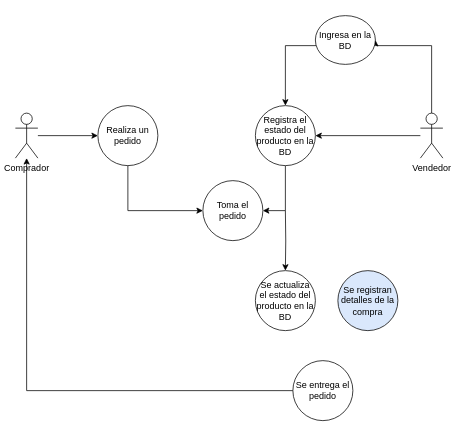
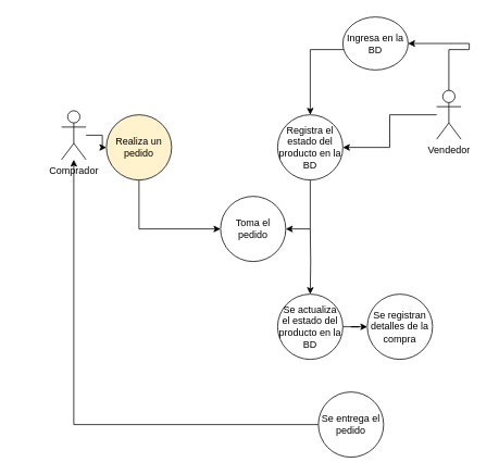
- <mxCell id="3" value="Comprador" style="shape=umlActor;verticalLabelPosition=bottom;verticalAlign=top;html=1;outlineConnect=0;" vertex="1" parent="1"><mxGeometry x="20" y="150" width="30" height="60" as="geometry" /></mxCell>
+ <mxCell id="3" value="Comprador" style="shape=umlActor;verticalLabelPosition=bottom;verticalAlign=top;html=1;outlineConnect=0;" vertex="1" parent="1"><mxGeometry x="75" y="135" width="30" height="60" as="geometry" /></mxCell>
- <mxCell id="8" value="Realiza un pedido" style="ellipse;whiteSpace=wrap;html=1;aspect=fixed;" vertex="1" parent="1"><mxGeometry x="130" y="140" width="80" height="80" as="geometry" /></mxCell>
+ <mxCell id="8" value="Realiza un pedido" style="ellipse;whiteSpace=wrap;html=1;aspect=fixed;fillColor=#fff2cc;" vertex="1" parent="1"><mxGeometry x="130" y="140" width="80" height="80" as="geometry" /></mxCell>
- <mxCell id="6" value="Vendedor" style="shape=umlActor;verticalLabelPosition=bottom;verticalAlign=top;html=1;outlineConnect=0;" vertex="1" parent="1"><mxGeometry x="560" y="150" width="30" height="60" as="geometry" /></mxCell>
+ <mxCell id="6" value="Vendedor" style="shape=umlActor;verticalLabelPosition=bottom;verticalAlign=top;html=1;outlineConnect=0;" vertex="1" parent="1"><mxGeometry x="535" y="110" width="30" height="60" as="geometry" /></mxCell>
+ <mxCell id="13" value="" style="edgeStyle=orthogonalEdgeStyle;rounded=0;orthogonalLoop=1;jettySize=auto;html=1;" edge="1" parent="1" source="14" target="15"><mxGeometry relative="1" as="geometry" /></mxCell>
- <mxCell id="15" value="Se registran detalles de la compra" style="ellipse;whiteSpace=wrap;html=1;aspect=fixed;fillColor=#dae8fc;" vertex="1" parent="1"><mxGeometry x="450" y="360" width="80" height="80" as="geometry" /></mxCell>
+ <mxCell id="15" value="Se registran detalles de la compra" style="ellipse;whiteSpace=wrap;html=1;aspect=fixed;" vertex="1" parent="1"><mxGeometry x="450" y="360" width="80" height="80" as="geometry" /></mxCell>
